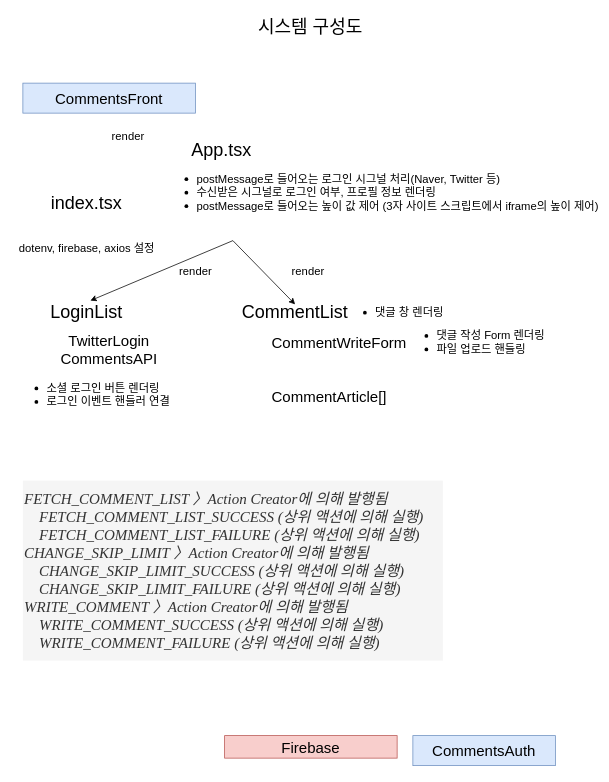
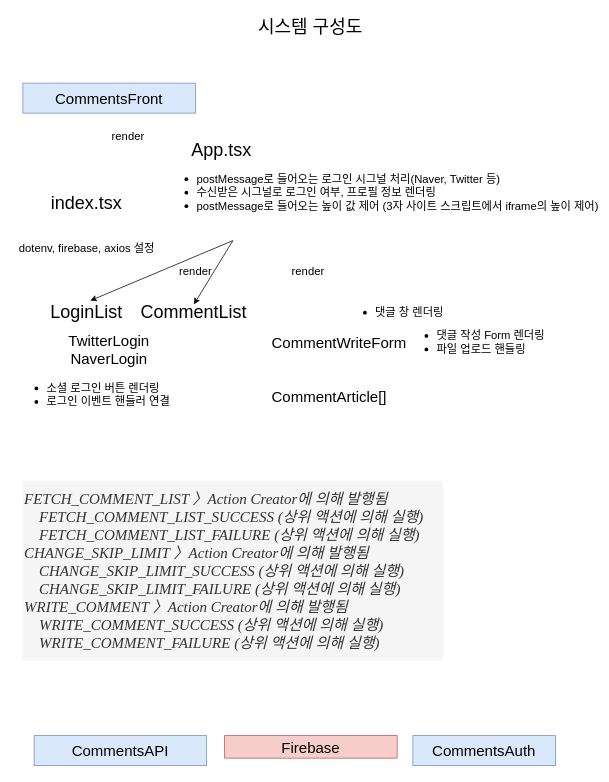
- <mxCell id="13" value="CommentList" style="text;html=1;strokeColor=none;fillColor=none;align=center;verticalAlign=middle;whiteSpace=wrap;rounded=0;fontSize=24;" vertex="1" parent="1"><mxGeometry x="328" y="405" width="130" height="20" as="geometry" /></mxCell>
+ <mxCell id="13" value="CommentList" style="text;html=1;strokeColor=none;fillColor=none;align=center;verticalAlign=middle;whiteSpace=wrap;rounded=0;fontSize=24;" vertex="1" parent="1"><mxGeometry x="193" y="405" width="130" height="20" as="geometry" /></mxCell>
- <mxCell id="14" value="TwitterLogin&lt;br style=&quot;font-size: 20px;&quot;&gt;CommentsAPI" style="text;html=1;strokeColor=none;fillColor=none;align=center;verticalAlign=middle;whiteSpace=wrap;rounded=0;fontSize=20;" vertex="1" parent="1"><mxGeometry x="80" y="435" width="130" height="60" as="geometry" /></mxCell>
+ <mxCell id="14" value="TwitterLogin&lt;br style=&quot;font-size: 20px;&quot;&gt;NaverLogin" style="text;html=1;strokeColor=none;fillColor=none;align=center;verticalAlign=middle;whiteSpace=wrap;rounded=0;fontSize=20;" vertex="1" parent="1"><mxGeometry x="80" y="435" width="130" height="60" as="geometry" /></mxCell>
+ <mxCell id="4" value="CommentsAPI" style="text;html=1;strokeColor=#6c8ebf;fillColor=#dae8fc;align=center;verticalAlign=middle;whiteSpace=wrap;rounded=0;fontSize=20;" vertex="1" parent="1"><mxGeometry x="45" y="980" width="230" height="40" as="geometry" /></mxCell>
